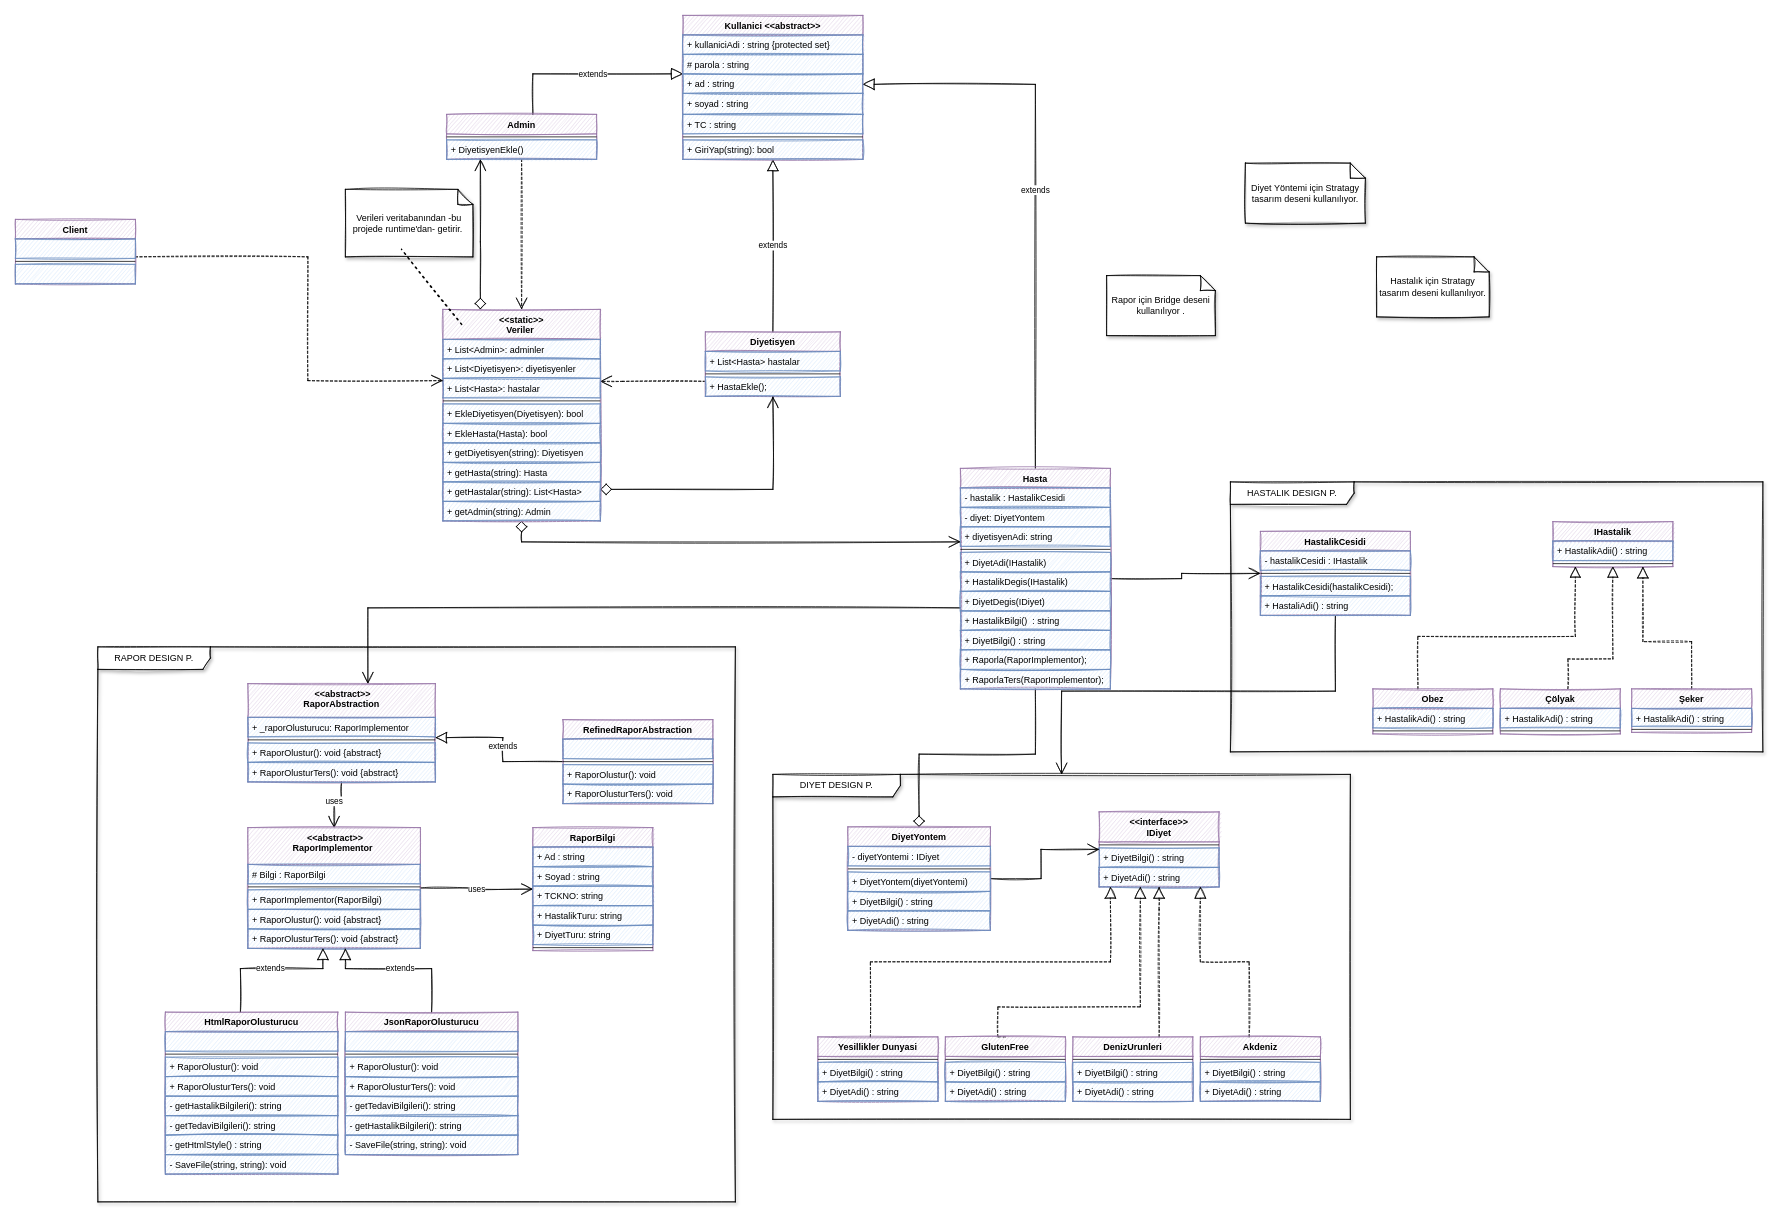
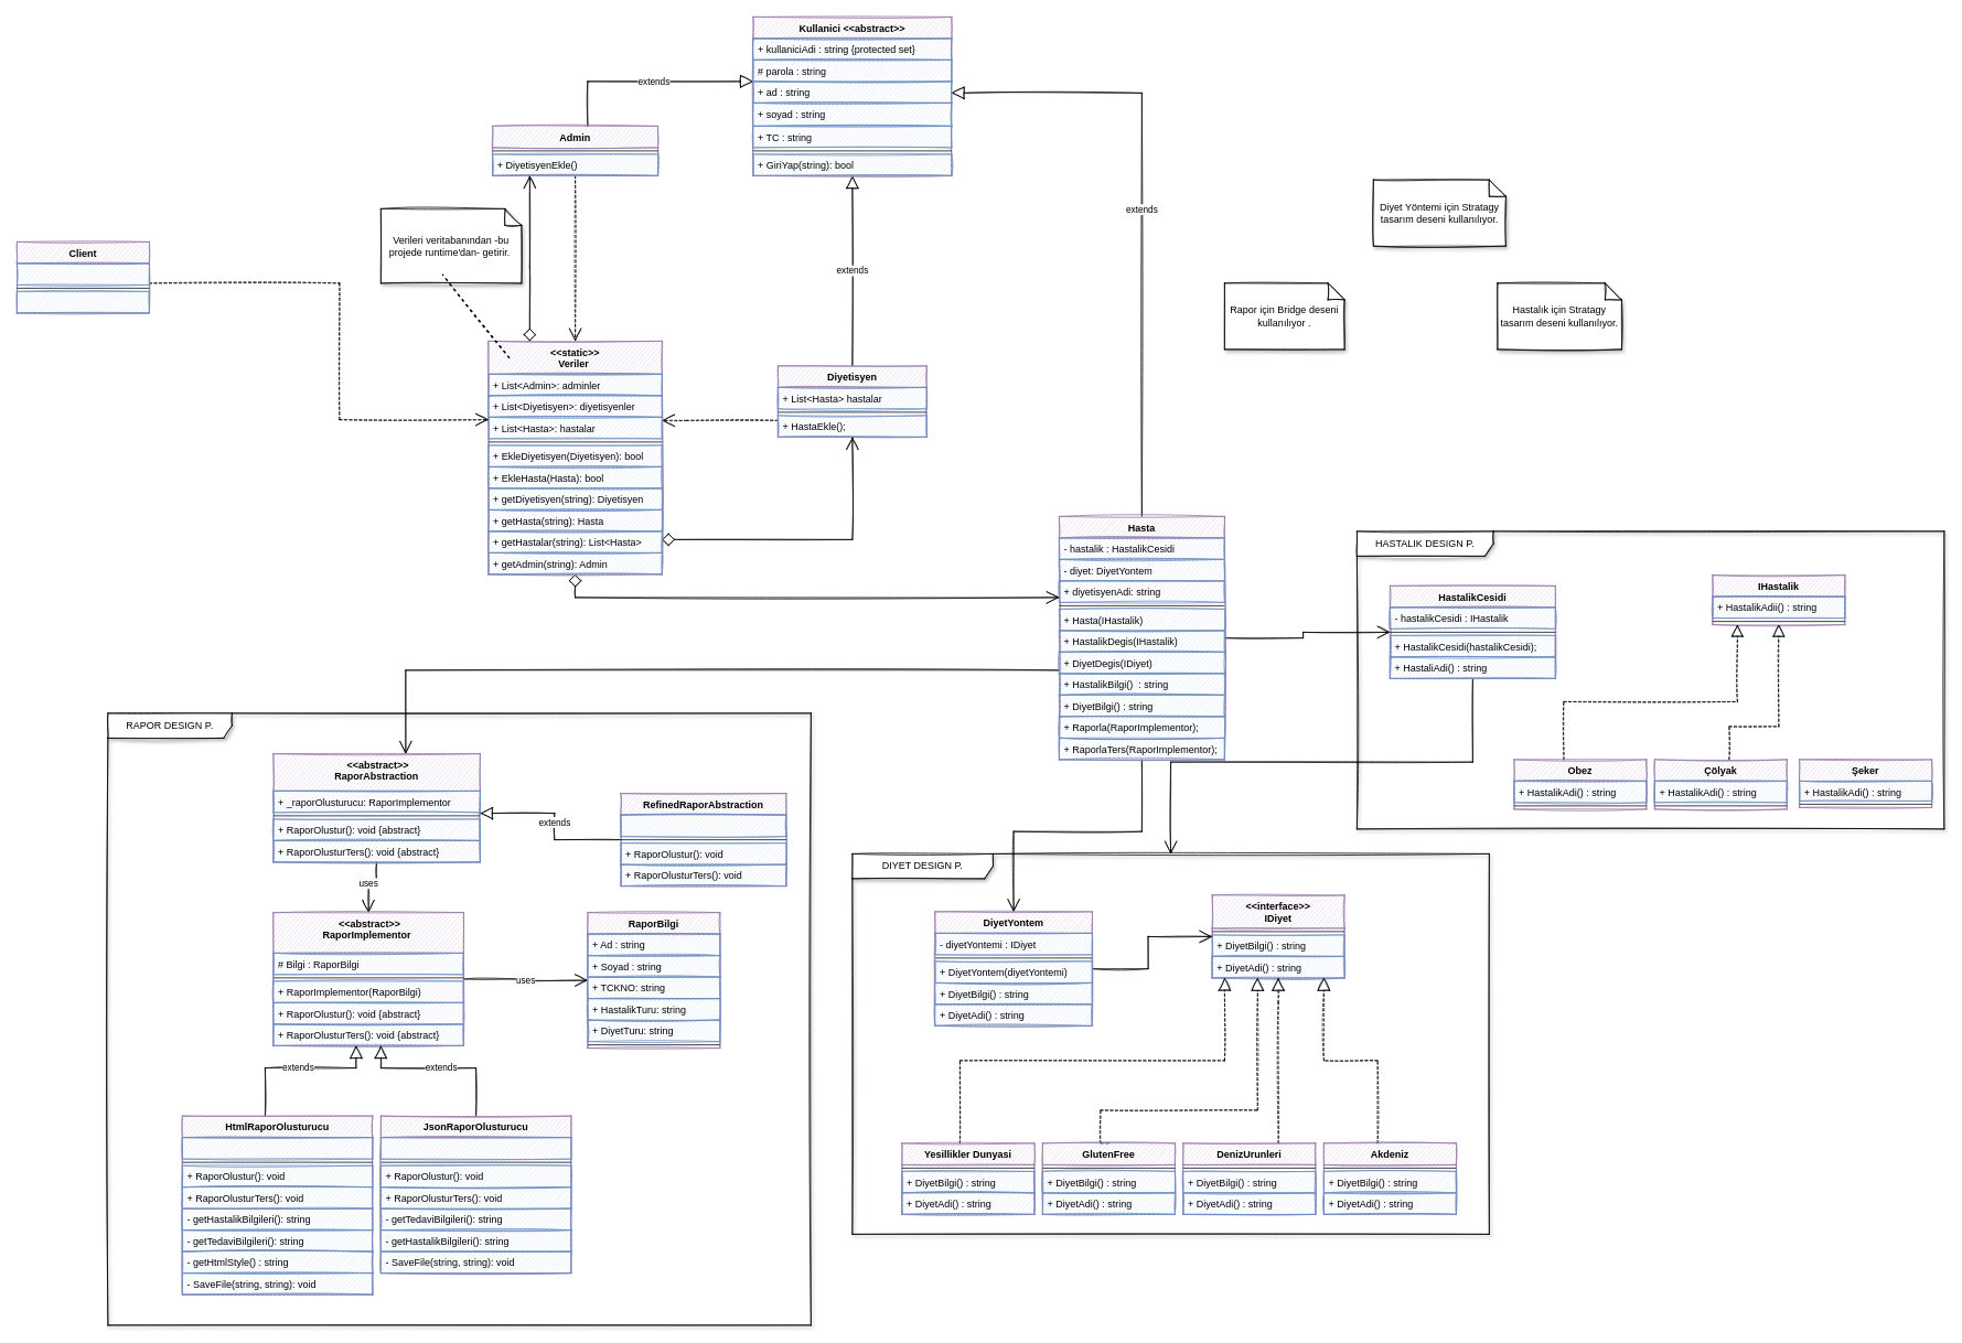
- <mxCell id="69" value="Hastalık için Stratagy tasarım deseni kullanılıyor." style="shape=note;size=20;whiteSpace=wrap;html=1;sketch=1;shadow=1;" parent="1" vertex="1"><mxGeometry x="1835" y="342" width="150" height="80" as="geometry" /></mxCell>
+ <mxCell id="69" value="Hastalık için Stratagy tasarım deseni kullanılıyor." style="shape=note;size=20;whiteSpace=wrap;html=1;sketch=1;shadow=1;" parent="1" vertex="1"><mxGeometry x="1810" y="342" width="150" height="80" as="geometry" /></mxCell>
- <mxCell id="67" value="Rapor için Bridge deseni kullanılıyor ." style="shape=note;size=20;whiteSpace=wrap;html=1;sketch=1;shadow=1;" parent="1" vertex="1"><mxGeometry x="1475" y="367" width="145" height="80" as="geometry" /></mxCell>
+ <mxCell id="67" value="Rapor için Bridge deseni kullanılıyor ." style="shape=note;size=20;whiteSpace=wrap;html=1;sketch=1;shadow=1;" parent="1" vertex="1"><mxGeometry x="1480" y="342" width="145" height="80" as="geometry" /></mxCell>
- <mxCell id="39" value="+ DiyetAdi(IHastalik)" style="text;strokeColor=#6c8ebf;fillColor=#dae8fc;align=left;verticalAlign=top;spacingLeft=4;spacingRight=4;overflow=hidden;rotatable=0;points=[[0,0.5],[1,0.5]];portConstraint=eastwest;sketch=1;" parent="34" vertex="1"><mxGeometry y="112" width="200" height="26" as="geometry" /></mxCell>
+ <mxCell id="39" value="+ Hasta(IHastalik)" style="text;strokeColor=#6c8ebf;fillColor=#dae8fc;align=left;verticalAlign=top;spacingLeft=4;spacingRight=4;overflow=hidden;rotatable=0;points=[[0,0.5],[1,0.5]];portConstraint=eastwest;sketch=1;" parent="34" vertex="1"><mxGeometry y="112" width="200" height="26" as="geometry" /></mxCell>
- <mxCell id="63" style="edgeStyle=orthogonalEdgeStyle;rounded=0;sketch=1;orthogonalLoop=1;jettySize=auto;html=1;endArrow=block;endFill=0;startSize=13;endSize=13;dashed=1;" parent="1" source="64" target="52" edge="1"><mxGeometry relative="1" as="geometry"><Array as="points"><mxPoint x="2255" y="855" /><mxPoint x="2190" y="855" /></Array></mxGeometry></mxCell>
- <mxCell id="32" style="edgeStyle=orthogonalEdgeStyle;rounded=0;sketch=1;orthogonalLoop=1;jettySize=auto;html=1;endArrow=diamond;endFill=0;startSize=13;endSize=13;" parent="1" source="34" target="121" edge="1"><mxGeometry relative="1" as="geometry" /></mxCell>
+ <mxCell id="32" style="edgeStyle=orthogonalEdgeStyle;rounded=0;sketch=1;orthogonalLoop=1;jettySize=auto;html=1;endArrow=open;endFill=0;startSize=13;endSize=13;" parent="1" source="34" target="121" edge="1"><mxGeometry relative="1" as="geometry" /></mxCell>
